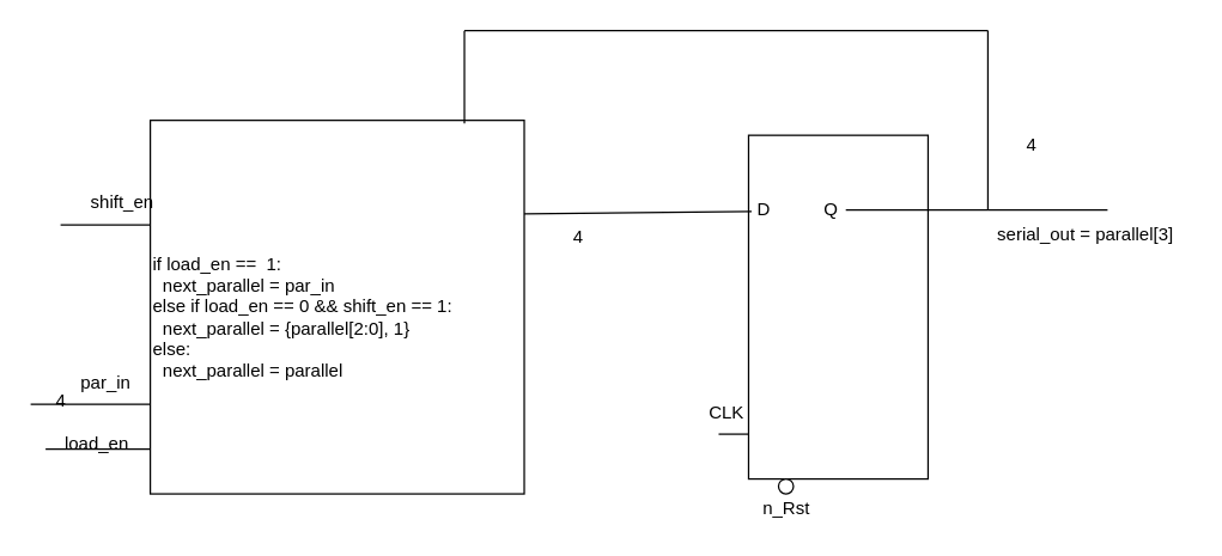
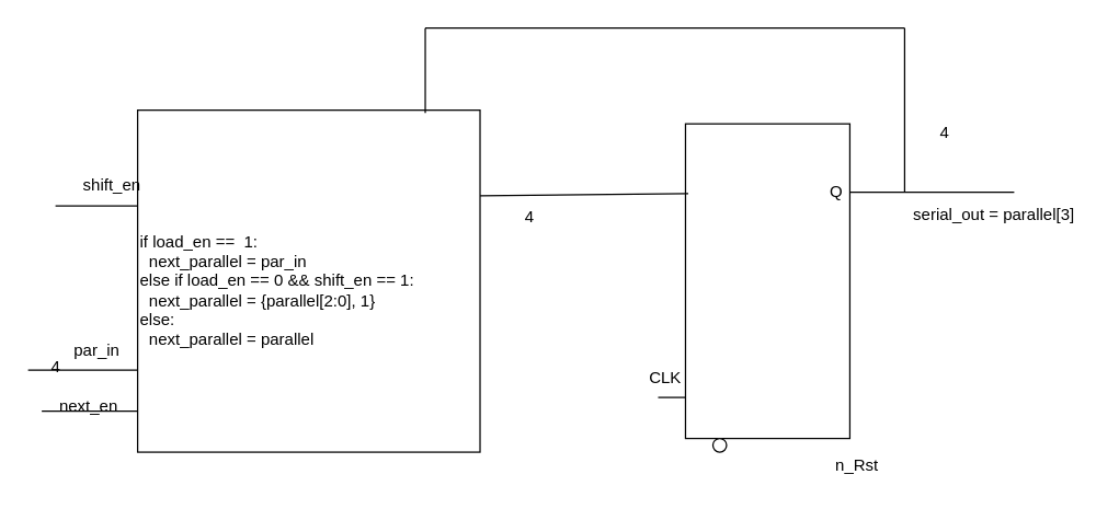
- <mxCell id="4" value="D" style="text;html=1;align=center;verticalAlign=middle;resizable=0;points=[];autosize=1;" parent="1" vertex="1"><mxGeometry x="500" y="130" width="20" height="20" as="geometry" /></mxCell>
- <mxCell id="5" value="Q" style="text;html=1;align=center;verticalAlign=middle;resizable=0;points=[];autosize=1;" parent="1" vertex="1"><mxGeometry x="545" y="130" width="20" height="20" as="geometry" /></mxCell>
+ <mxCell id="5" value="Q" style="text;html=1;align=center;verticalAlign=middle;resizable=0;points=[];autosize=1;" parent="1" vertex="1"><mxGeometry x="600" y="130" width="20" height="20" as="geometry" /></mxCell>
- <mxCell id="20" value="load_en" style="text;html=1;align=center;verticalAlign=middle;resizable=0;points=[];autosize=1;" vertex="1" parent="1"><mxGeometry x="34" y="287" width="60" height="20" as="geometry" /></mxCell>
+ <mxCell id="20" value="next_en" style="text;html=1;align=center;verticalAlign=middle;resizable=0;points=[];autosize=1;" vertex="1" parent="1"><mxGeometry x="34" y="287" width="60" height="20" as="geometry" /></mxCell>
- <mxCell id="9" value="n_Rst" style="text;html=1;align=center;verticalAlign=middle;resizable=0;points=[];autosize=1;" parent="1" vertex="1"><mxGeometry x="500" y="330" width="50" height="20" as="geometry" /></mxCell>
+ <mxCell id="9" value="n_Rst" style="text;html=1;align=center;verticalAlign=middle;resizable=0;points=[];autosize=1;" parent="1" vertex="1"><mxGeometry x="600" y="330" width="50" height="20" as="geometry" /></mxCell>
